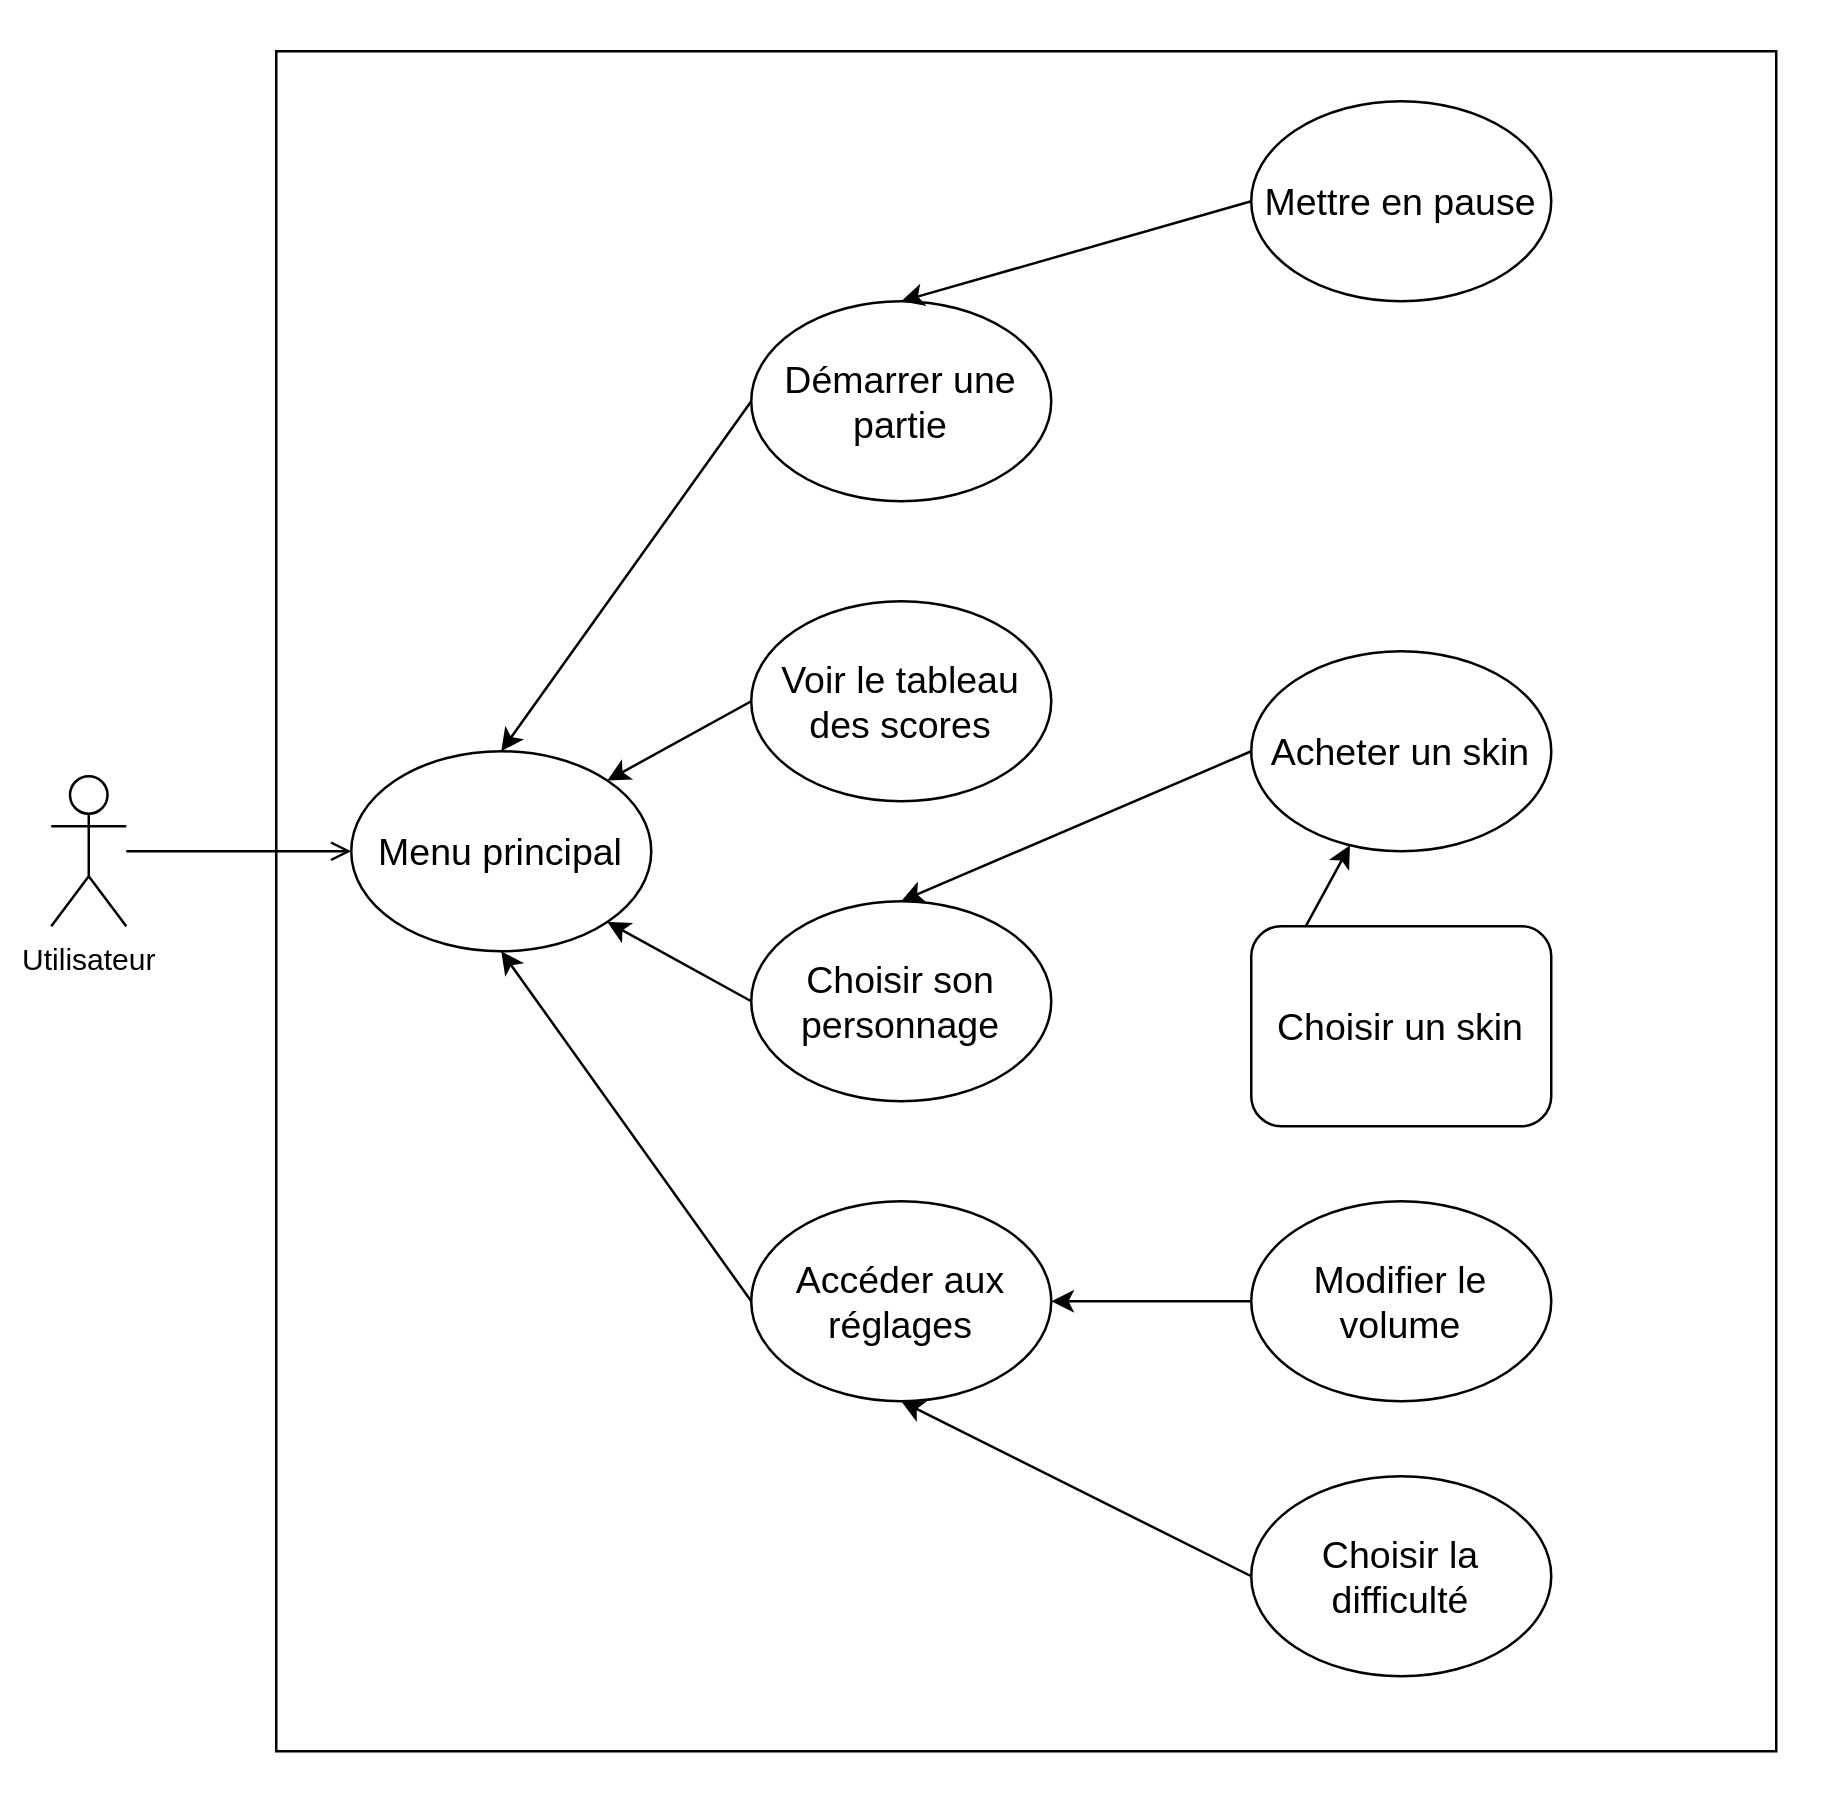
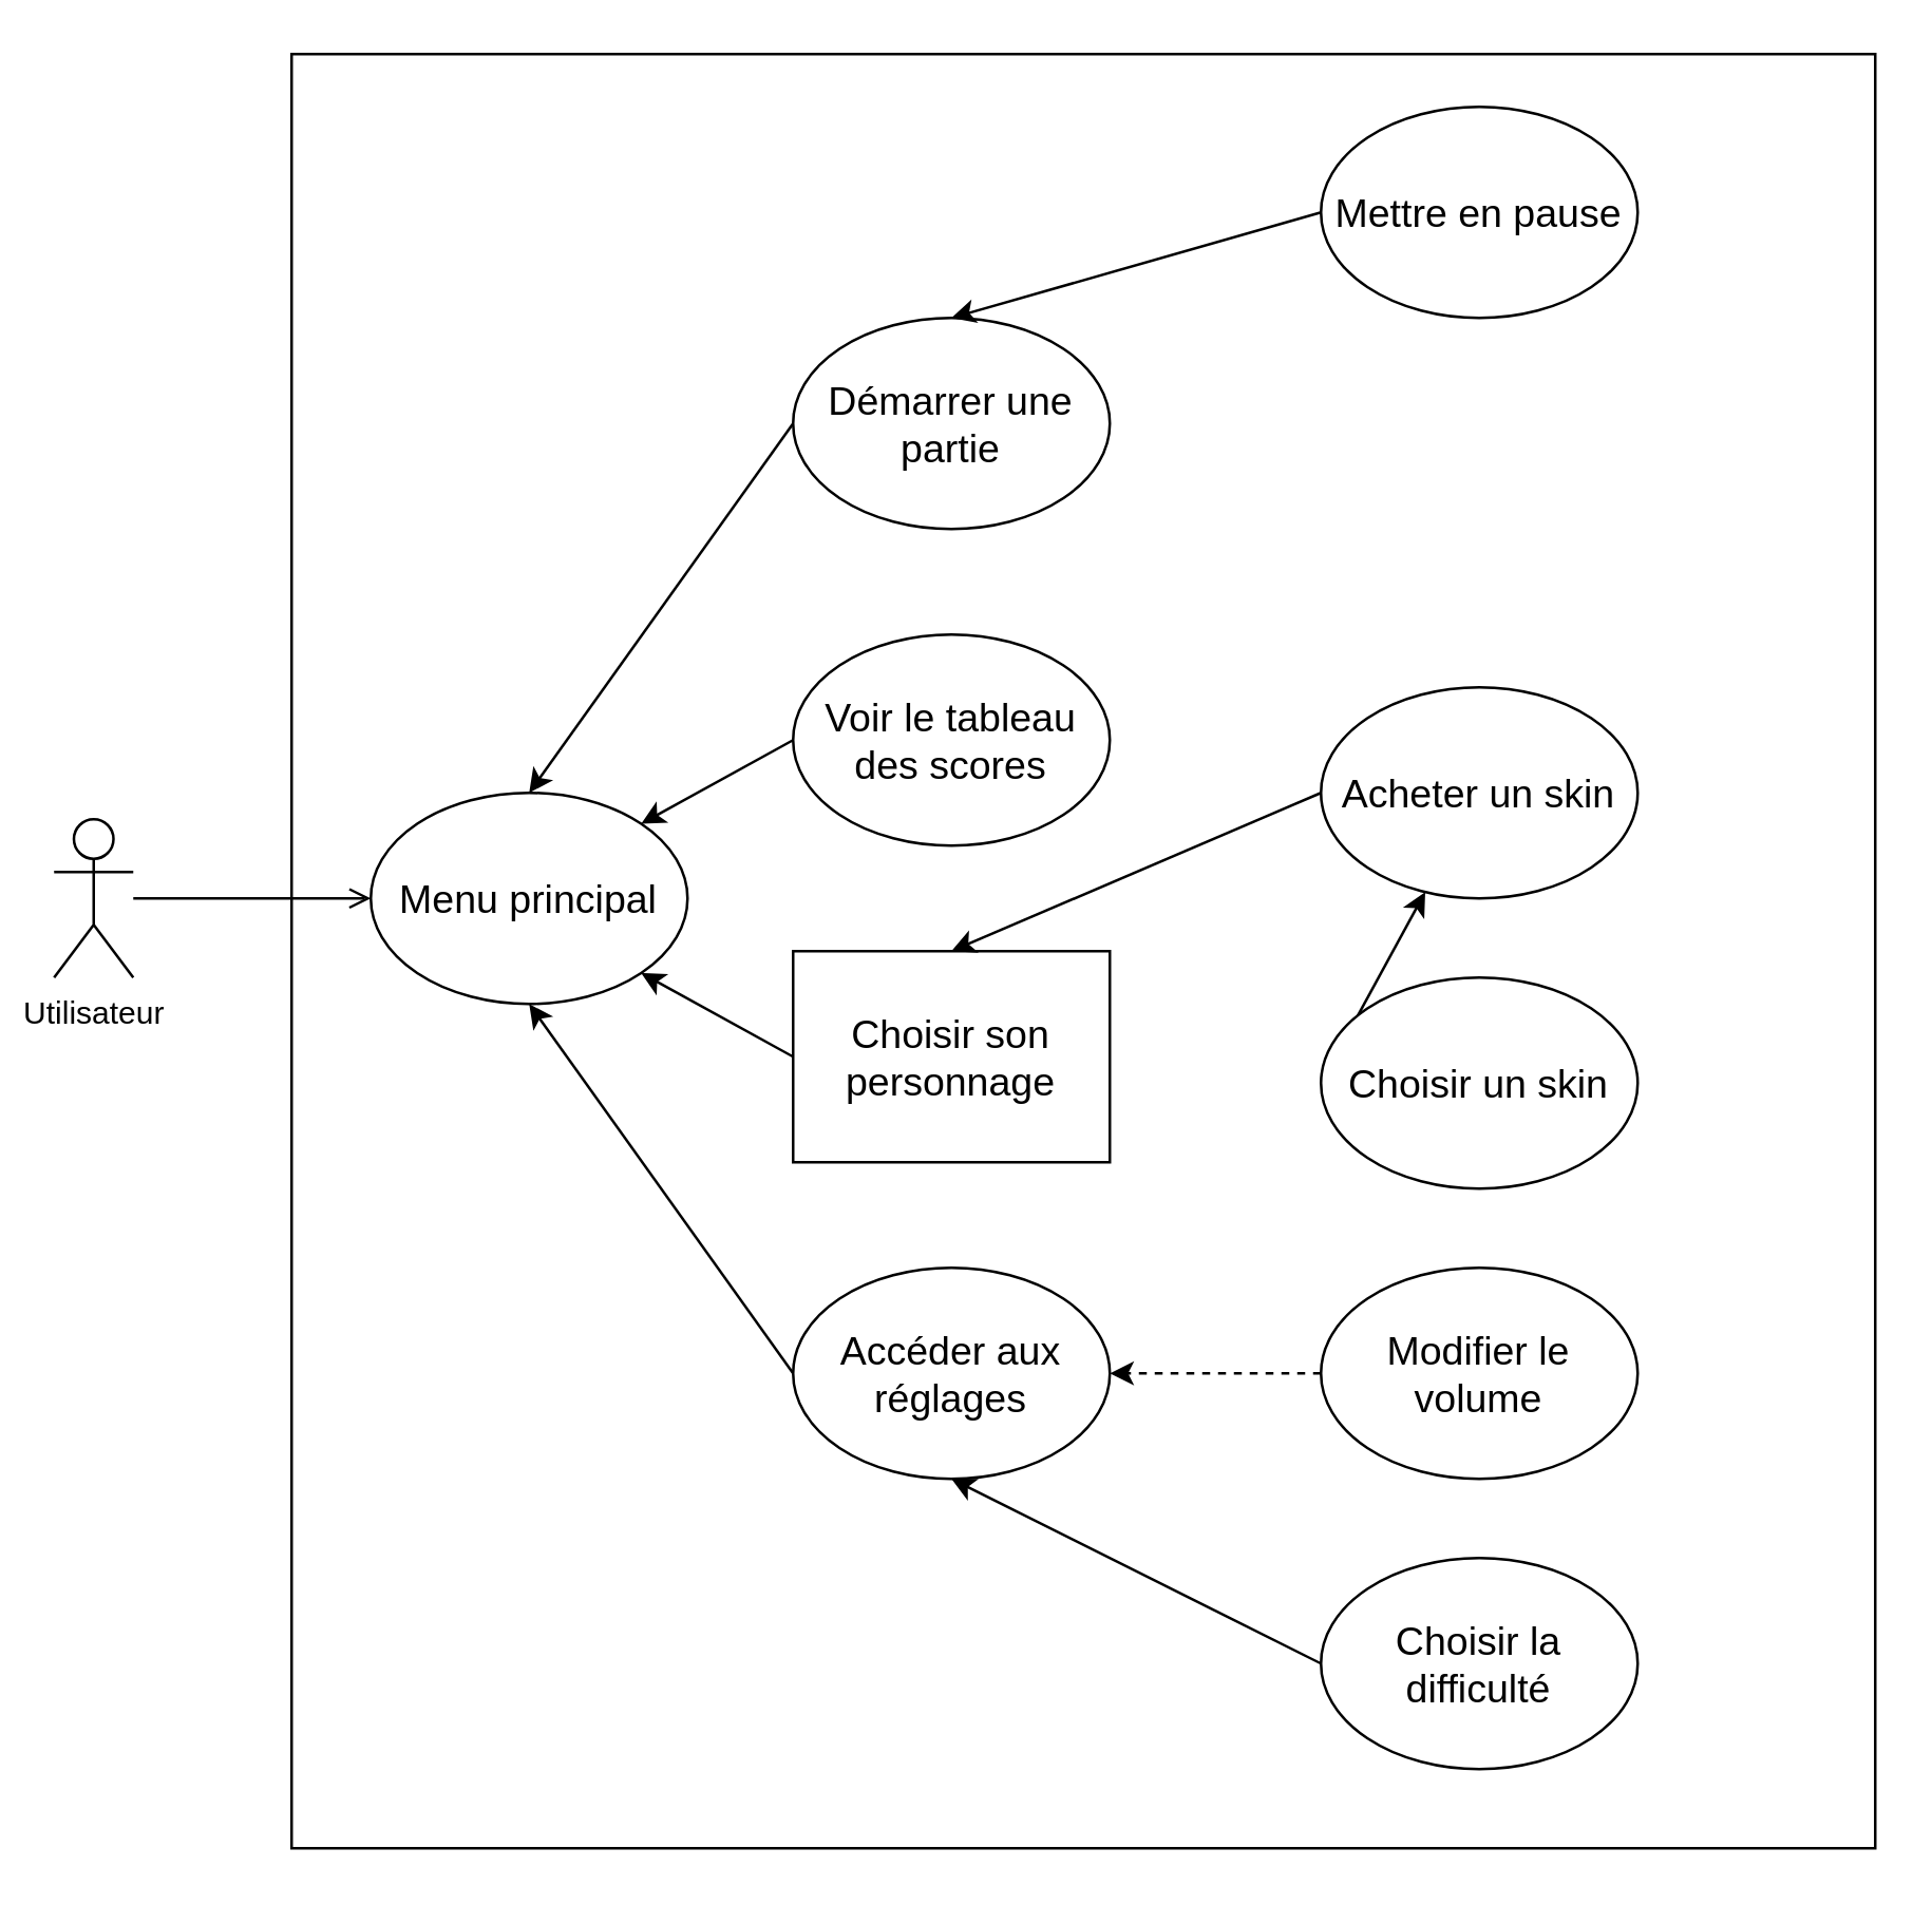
- <mxCell id="12" value="Choisir son personnage" style="ellipse;whiteSpace=wrap;html=1;fontSize=15;" parent="1" vertex="1"><mxGeometry x="300" y="360" width="120" height="80" as="geometry" /></mxCell>
+ <mxCell id="12" value="Choisir son personnage" style="whiteSpace=wrap;html=1;fontSize=15;rounded=0;" parent="1" vertex="1"><mxGeometry x="300" y="360" width="120" height="80" as="geometry" /></mxCell>
- <mxCell id="22" value="Choisir un skin" style="whiteSpace=wrap;html=1;fontSize=15;rounded=1;" parent="1" vertex="1"><mxGeometry x="500" y="370" width="120" height="80" as="geometry" /></mxCell>
+ <mxCell id="22" value="Choisir un skin" style="ellipse;whiteSpace=wrap;html=1;fontSize=15;" parent="1" vertex="1"><mxGeometry x="500" y="370" width="120" height="80" as="geometry" /></mxCell>
- <mxCell id="15" style="orthogonalLoop=1;jettySize=auto;html=1;exitX=0;exitY=0.5;exitDx=0;exitDy=0;entryX=1;entryY=0.5;entryDx=0;entryDy=0;rounded=1;" parent="1" source="16" target="14" edge="1"><mxGeometry relative="1" as="geometry" /></mxCell>
+ <mxCell id="15" style="orthogonalLoop=1;jettySize=auto;html=1;exitX=0;exitY=0.5;exitDx=0;exitDy=0;entryX=1;entryY=0.5;entryDx=0;entryDy=0;rounded=1;dashed=1;" parent="1" source="16" target="14" edge="1"><mxGeometry relative="1" as="geometry" /></mxCell>
